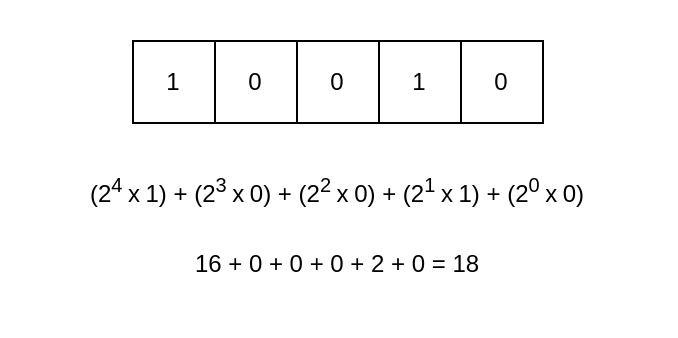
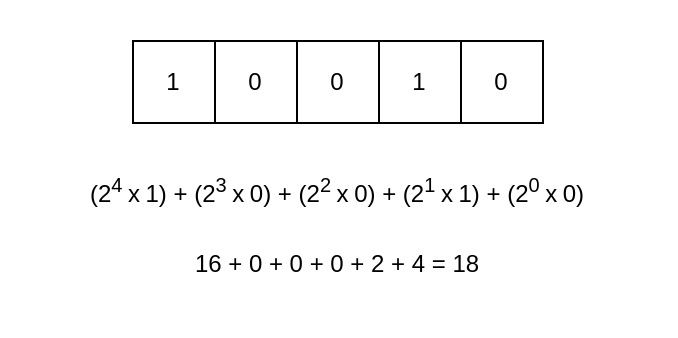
- <mxCell id="8" value="16 + 0 + 0 + 0 + 2 + 0 = 18" style="text;html=1;align=center;verticalAlign=middle;whiteSpace=wrap;rounded=0;" parent="1" vertex="1"><mxGeometry x="20.25" y="117" width="296.5" height="30" as="geometry" /></mxCell>
+ <mxCell id="8" value="16 + 0 + 0 + 0 + 2 + 4 = 18" style="text;html=1;align=center;verticalAlign=middle;whiteSpace=wrap;rounded=0;" parent="1" vertex="1"><mxGeometry x="20.25" y="117" width="296.5" height="30" as="geometry" /></mxCell>
